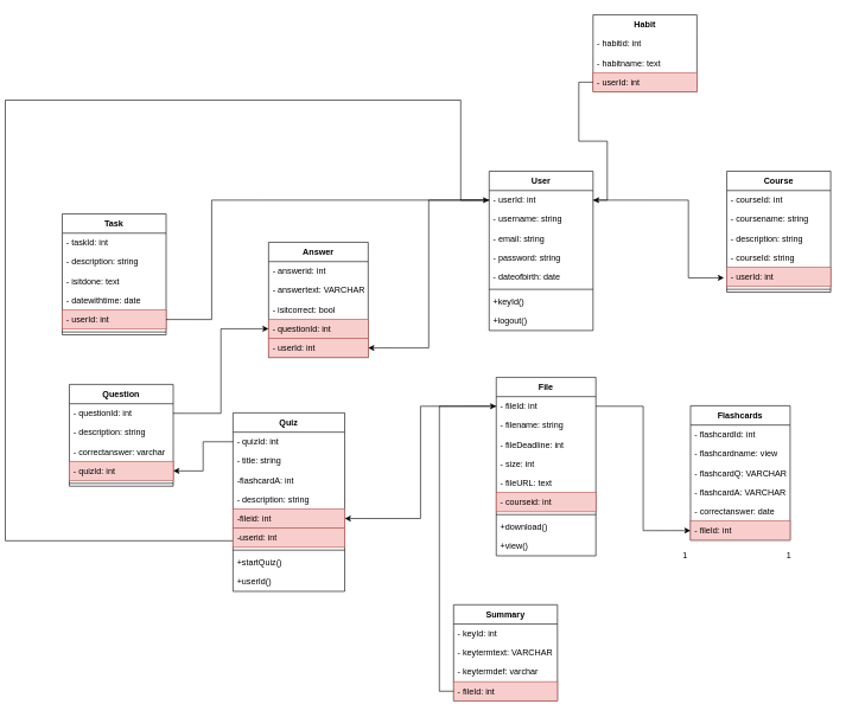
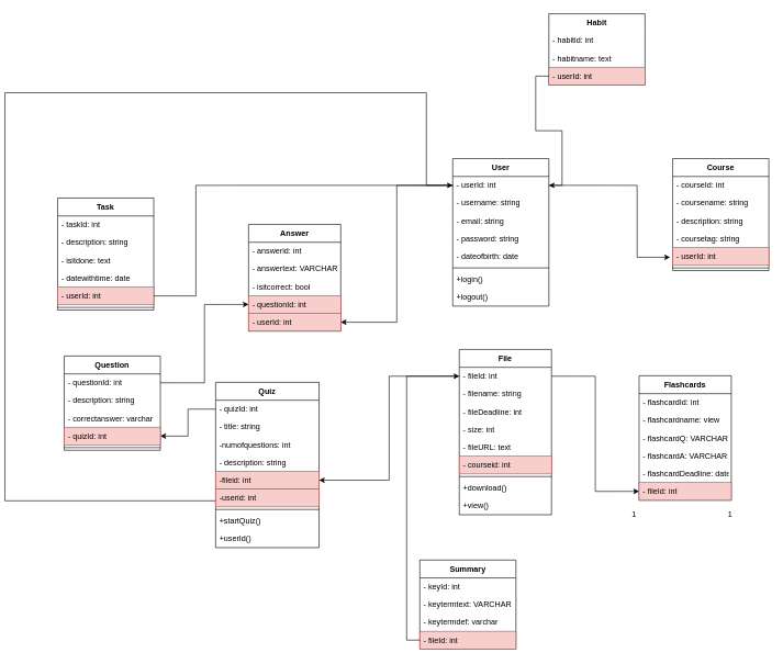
- <mxCell id="45" value="- courseId: string" style="text;strokeColor=none;fillColor=none;align=left;verticalAlign=top;spacingLeft=4;spacingRight=4;overflow=hidden;rotatable=0;points=[[0,0.5],[1,0.5]];portConstraint=eastwest;" parent="41" vertex="1"><mxGeometry y="108.167" width="146" height="27" as="geometry" /></mxCell>
+ <mxCell id="45" value="- coursetag: string" style="text;strokeColor=none;fillColor=none;align=left;verticalAlign=top;spacingLeft=4;spacingRight=4;overflow=hidden;rotatable=0;points=[[0,0.5],[1,0.5]];portConstraint=eastwest;" parent="41" vertex="1"><mxGeometry y="108.167" width="146" height="27" as="geometry" /></mxCell>
- <mxCell id="11" value="+keyId()" style="text;strokeColor=none;fillColor=none;align=left;verticalAlign=top;spacingLeft=4;spacingRight=4;overflow=hidden;rotatable=0;points=[[0,0.5],[1,0.5]];portConstraint=eastwest;" parent="2" vertex="1"><mxGeometry y="170.167" width="146" height="27" as="geometry" /></mxCell>
+ <mxCell id="11" value="+login()" style="text;strokeColor=none;fillColor=none;align=left;verticalAlign=top;spacingLeft=4;spacingRight=4;overflow=hidden;rotatable=0;points=[[0,0.5],[1,0.5]];portConstraint=eastwest;" parent="2" vertex="1"><mxGeometry y="170.167" width="146" height="27" as="geometry" /></mxCell>
- <mxCell id="16" value="-flashcardA: int" style="text;strokeColor=none;fillColor=none;align=left;verticalAlign=top;spacingLeft=4;spacingRight=4;overflow=hidden;rotatable=0;points=[[0,0.5],[1,0.5]];portConstraint=eastwest;" parent="13" vertex="1"><mxGeometry y="81.167" width="157" height="27" as="geometry" /></mxCell>
+ <mxCell id="16" value="-numofquestions: int" style="text;strokeColor=none;fillColor=none;align=left;verticalAlign=top;spacingLeft=4;spacingRight=4;overflow=hidden;rotatable=0;points=[[0,0.5],[1,0.5]];portConstraint=eastwest;" parent="13" vertex="1"><mxGeometry y="81.167" width="157" height="27" as="geometry" /></mxCell>
- <mxCell id="53" value="- correctanswer: date" style="text;strokeColor=none;fillColor=none;align=left;verticalAlign=top;spacingLeft=4;spacingRight=4;overflow=hidden;rotatable=0;points=[[0,0.5],[1,0.5]];portConstraint=eastwest;" parent="48" vertex="1"><mxGeometry y="135.167" width="140" height="27" as="geometry" /></mxCell>
+ <mxCell id="53" value="- flashcardDeadline: date" style="text;strokeColor=none;fillColor=none;align=left;verticalAlign=top;spacingLeft=4;spacingRight=4;overflow=hidden;rotatable=0;points=[[0,0.5],[1,0.5]];portConstraint=eastwest;" parent="48" vertex="1"><mxGeometry y="135.167" width="140" height="27" as="geometry" /></mxCell>
